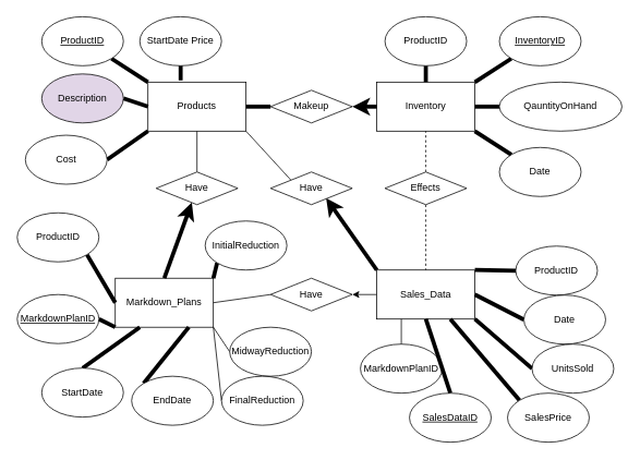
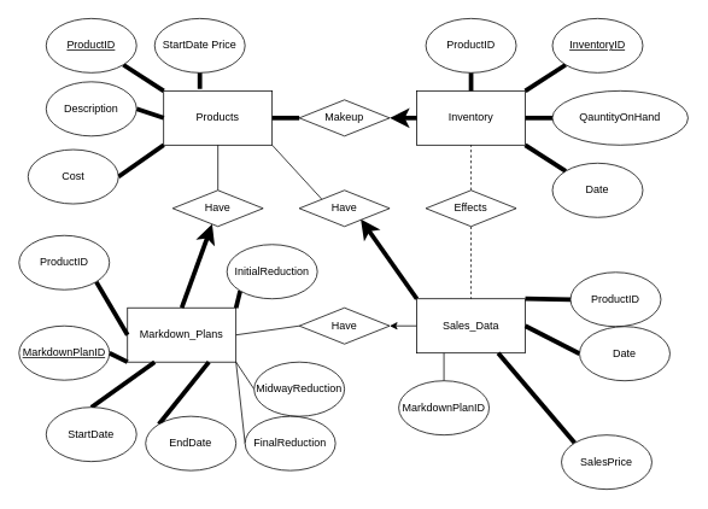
- <mxCell id="11" value="Description" style="ellipse;whiteSpace=wrap;html=1;fillColor=#e1d5e7;" vertex="1" parent="1"><mxGeometry x="50" y="90" width="100" height="60" as="geometry" /></mxCell>
+ <mxCell id="11" value="Description" style="ellipse;whiteSpace=wrap;html=1;" vertex="1" parent="1"><mxGeometry x="50" y="90" width="100" height="60" as="geometry" /></mxCell>
- <mxCell id="46" style="edgeStyle=none;html=1;exitX=0;exitY=0.5;exitDx=0;exitDy=0;entryX=1;entryY=1;entryDx=0;entryDy=0;endArrow=none;endFill=0;strokeWidth=5;" edge="1" parent="1" source="47" target="7"><mxGeometry relative="1" as="geometry" /></mxCell>
- <mxCell id="32" style="edgeStyle=none;html=1;exitX=0.5;exitY=0;exitDx=0;exitDy=0;entryX=0.5;entryY=1;entryDx=0;entryDy=0;endArrow=none;endFill=0;strokeWidth=5;" edge="1" parent="1" source="33" target="7"><mxGeometry relative="1" as="geometry" /></mxCell>
- <mxCell id="47" value="UnitsSold" style="ellipse;whiteSpace=wrap;html=1;" vertex="1" parent="1"><mxGeometry x="650" y="420.7" width="100" height="60" as="geometry" /></mxCell>
- <mxCell id="33" value="&lt;u&gt;SalesDataID&lt;/u&gt;" style="ellipse;whiteSpace=wrap;html=1;" vertex="1" parent="1"><mxGeometry x="500" y="480.7" width="100" height="60" as="geometry" /></mxCell>
